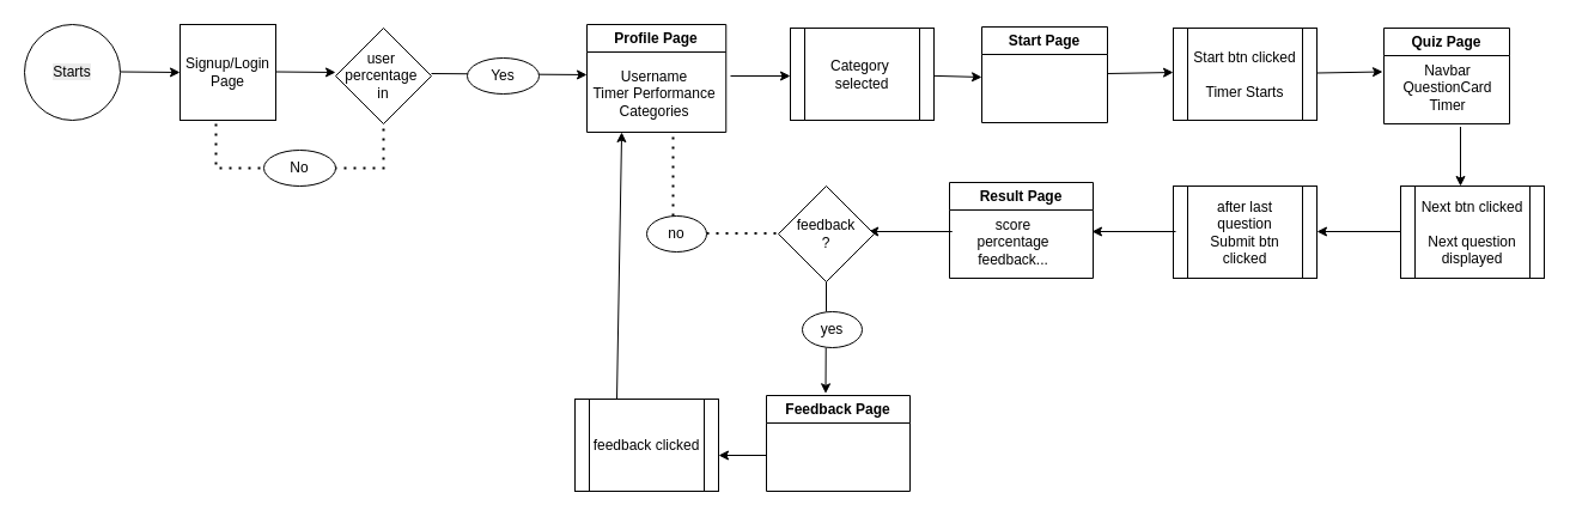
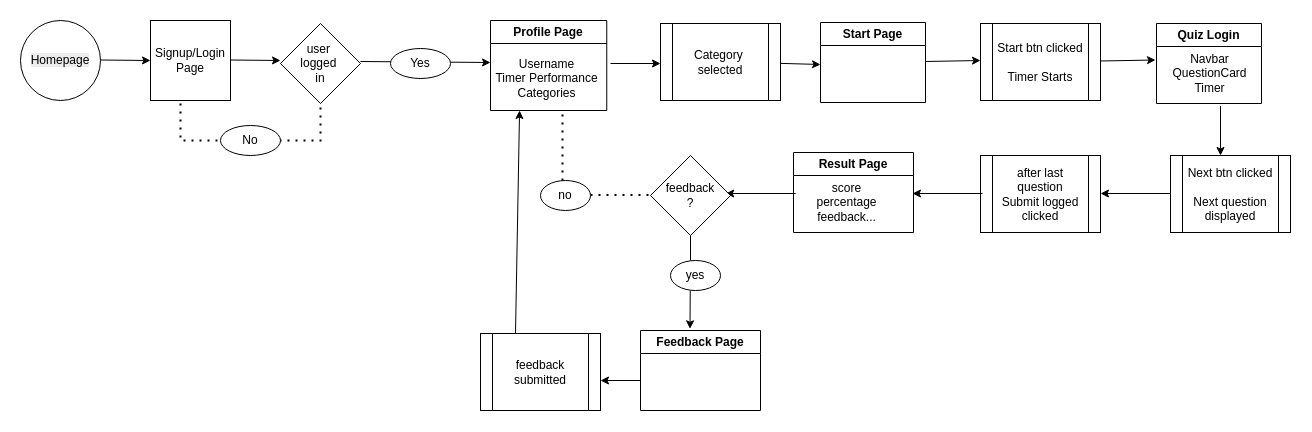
- <mxCell id="17" value="Quiz Page" style="swimlane;whiteSpace=wrap;html=1;" parent="1" vertex="1"><mxGeometry x="1156" y="23" width="105" height="80" as="geometry" /></mxCell>
+ <mxCell id="17" value="Quiz Login" style="swimlane;whiteSpace=wrap;html=1;" parent="1" vertex="1"><mxGeometry x="1156" y="23" width="105" height="80" as="geometry" /></mxCell>
- <mxCell id="6" value="&lt;div&gt;&lt;br&gt;&lt;/div&gt;&lt;span style=&quot;color: rgb(0, 0, 0); font-family: Helvetica; font-size: 12px; font-style: normal; font-variant-ligatures: normal; font-variant-caps: normal; font-weight: 400; letter-spacing: normal; orphans: 2; text-align: center; text-indent: 0px; text-transform: none; widows: 2; word-spacing: 0px; -webkit-text-stroke-width: 0px; white-space: normal; background-color: rgb(236, 236, 236); text-decoration-thickness: initial; text-decoration-style: initial; text-decoration-color: initial; float: none; display: inline !important;&quot;&gt;Starts&lt;/span&gt;&lt;div&gt;&lt;br&gt;&lt;/div&gt;" style="ellipse;whiteSpace=wrap;html=1;aspect=fixed;" parent="1" vertex="1"><mxGeometry x="20" y="20" width="80" height="80" as="geometry" /></mxCell>
+ <mxCell id="6" value="&lt;div&gt;&lt;br&gt;&lt;/div&gt;&lt;span style=&quot;color: rgb(0, 0, 0); font-family: Helvetica; font-size: 12px; font-style: normal; font-variant-ligatures: normal; font-variant-caps: normal; font-weight: 400; letter-spacing: normal; orphans: 2; text-align: center; text-indent: 0px; text-transform: none; widows: 2; word-spacing: 0px; -webkit-text-stroke-width: 0px; white-space: normal; background-color: rgb(236, 236, 236); text-decoration-thickness: initial; text-decoration-style: initial; text-decoration-color: initial; float: none; display: inline !important;&quot;&gt;Homepage&lt;/span&gt;&lt;div&gt;&lt;br&gt;&lt;/div&gt;" style="ellipse;whiteSpace=wrap;html=1;aspect=fixed;" parent="1" vertex="1"><mxGeometry x="20" y="20" width="80" height="80" as="geometry" /></mxCell>
- <mxCell id="8" value="user&amp;nbsp;&lt;div&gt;percentage&amp;nbsp;&lt;div&gt;in&lt;/div&gt;&lt;/div&gt;" style="rhombus;whiteSpace=wrap;html=1;" parent="1" vertex="1"><mxGeometry x="280" y="23" width="80" height="80" as="geometry" /></mxCell>
+ <mxCell id="8" value="user&amp;nbsp;&lt;div&gt;logged&amp;nbsp;&lt;div&gt;in&lt;/div&gt;&lt;/div&gt;" style="rhombus;whiteSpace=wrap;html=1;" parent="1" vertex="1"><mxGeometry x="280" y="23" width="80" height="80" as="geometry" /></mxCell>
- <mxCell id="24" value="&lt;div&gt;after last question&lt;/div&gt;Submit btn clicked" style="shape=process;whiteSpace=wrap;html=1;backgroundOutline=1;" vertex="1" parent="1"><mxGeometry x="980" y="155" width="120" height="77" as="geometry" /></mxCell>
+ <mxCell id="24" value="&lt;div&gt;after last question&lt;/div&gt;Submit logged clicked" style="shape=process;whiteSpace=wrap;html=1;backgroundOutline=1;" vertex="1" parent="1"><mxGeometry x="980" y="155" width="120" height="77" as="geometry" /></mxCell>
- <mxCell id="39" value="feedback clicked" style="shape=process;whiteSpace=wrap;html=1;backgroundOutline=1;" vertex="1" parent="1"><mxGeometry x="480" y="333" width="120" height="77" as="geometry" /></mxCell>
+ <mxCell id="39" value="feedback submitted" style="shape=process;whiteSpace=wrap;html=1;backgroundOutline=1;" vertex="1" parent="1"><mxGeometry x="480" y="333" width="120" height="77" as="geometry" /></mxCell>
